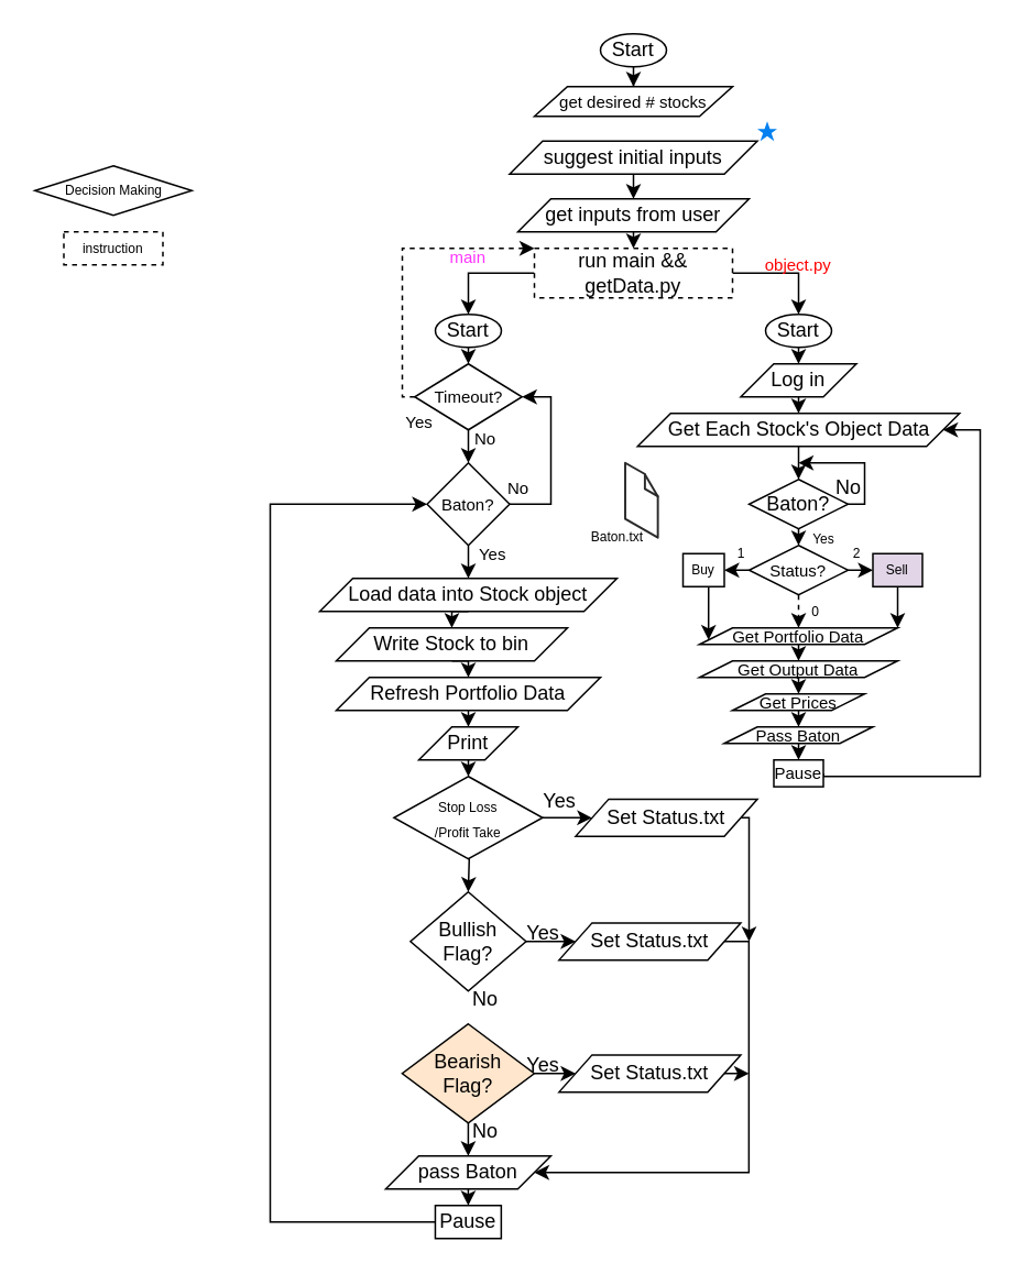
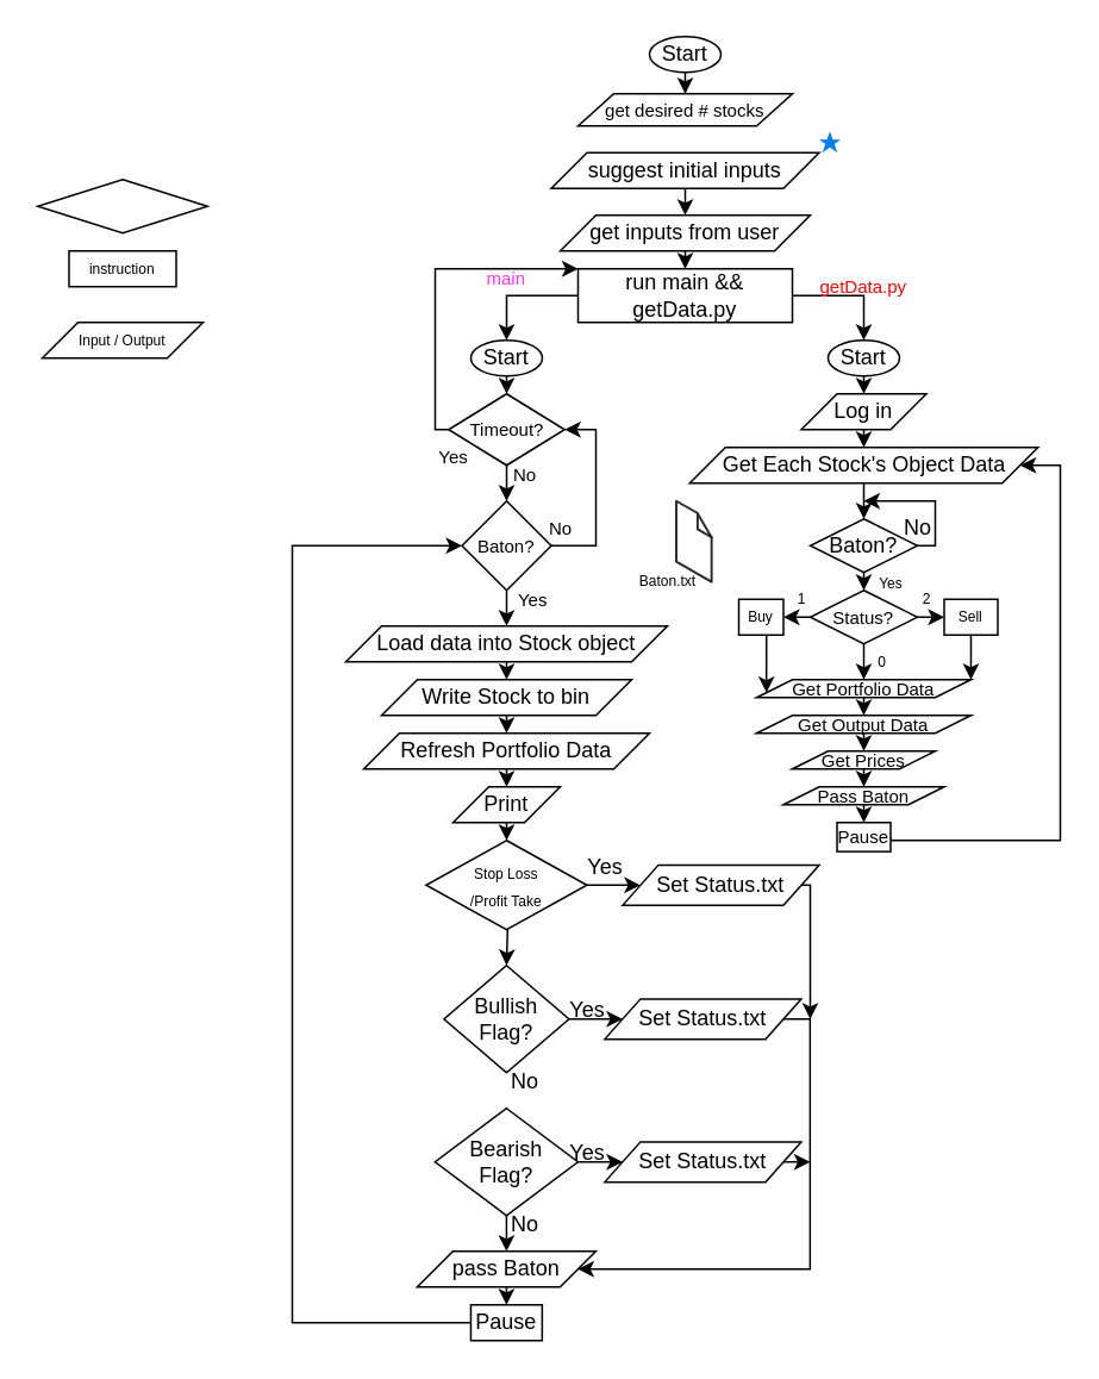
- <mxCell id="91" value="Decision Making" style="text;html=1;align=center;verticalAlign=middle;resizable=0;points=[];autosize=1;strokeColor=none;fillColor=none;fontSize=8;" parent="1" vertex="1"><mxGeometry x="28" y="105" width="80" height="20" as="geometry" /></mxCell>
- <mxCell id="92" value="instruction" style="whiteSpace=wrap;html=1;fontSize=8;dashed=1;" parent="1" vertex="1"><mxGeometry x="38" y="140" width="60" height="20" as="geometry" /></mxCell>
+ <mxCell id="92" value="instruction" style="whiteSpace=wrap;html=1;fontSize=8;" parent="1" vertex="1"><mxGeometry x="38" y="140" width="60" height="20" as="geometry" /></mxCell>
- <mxCell id="15" value="&lt;font color=&quot;#ff0000&quot;&gt;object.py&lt;/font&gt;" style="text;html=1;strokeColor=none;fillColor=none;align=center;verticalAlign=middle;whiteSpace=wrap;rounded=0;fontSize=10;fontColor=#FF33FF;" parent="1" vertex="1"><mxGeometry x="453" y="150" width="60" height="20" as="geometry" /></mxCell>
+ <mxCell id="15" value="&lt;font color=&quot;#ff0000&quot;&gt;getData.py&lt;/font&gt;" style="text;html=1;strokeColor=none;fillColor=none;align=center;verticalAlign=middle;whiteSpace=wrap;rounded=0;fontSize=10;fontColor=#FF33FF;" parent="1" vertex="1"><mxGeometry x="453" y="150" width="60" height="20" as="geometry" /></mxCell>
- <mxCell id="20" style="edgeStyle=orthogonalEdgeStyle;rounded=0;orthogonalLoop=1;jettySize=auto;html=1;exitX=0;exitY=0.5;exitDx=0;exitDy=0;entryX=0;entryY=0;entryDx=0;entryDy=0;fontSize=10;fontColor=#000000;dashed=1;" parent="1" source="21" target="9" edge="1"><mxGeometry relative="1" as="geometry"><Array as="points"><mxPoint x="243" y="240" /><mxPoint x="243" y="150" /></Array></mxGeometry></mxCell>
+ <mxCell id="20" style="edgeStyle=orthogonalEdgeStyle;rounded=0;orthogonalLoop=1;jettySize=auto;html=1;exitX=0;exitY=0.5;exitDx=0;exitDy=0;entryX=0;entryY=0;entryDx=0;entryDy=0;fontSize=10;fontColor=#000000;" parent="1" source="21" target="9" edge="1"><mxGeometry relative="1" as="geometry"><Array as="points"><mxPoint x="243" y="240" /><mxPoint x="243" y="150" /></Array></mxGeometry></mxCell>
- <mxCell id="9" value="run main &amp;amp;&amp;amp; getData.py" style="rounded=0;whiteSpace=wrap;html=1;dashed=1;" parent="1" vertex="1"><mxGeometry x="323" y="150" width="120" height="30" as="geometry" /></mxCell>
+ <mxCell id="9" value="run main &amp;amp;&amp;amp; getData.py" style="rounded=0;whiteSpace=wrap;html=1;" parent="1" vertex="1"><mxGeometry x="323" y="150" width="120" height="30" as="geometry" /></mxCell>
+ <mxCell id="93" value="Input / Output" style="shape=parallelogram;perimeter=parallelogramPerimeter;whiteSpace=wrap;html=1;fixedSize=1;fontSize=8;" parent="1" vertex="1"><mxGeometry x="23" y="180" width="90" height="20" as="geometry" /></mxCell>
- <mxCell id="86" value="Sell" style="whiteSpace=wrap;html=1;fontSize=8;fillColor=#e1d5e7;" parent="1" vertex="1"><mxGeometry x="528" y="335" width="30" height="20" as="geometry" /></mxCell>
+ <mxCell id="86" value="Sell" style="whiteSpace=wrap;html=1;fontSize=8;" parent="1" vertex="1"><mxGeometry x="528" y="335" width="30" height="20" as="geometry" /></mxCell>
- <mxCell id="78" style="edgeStyle=orthogonalEdgeStyle;rounded=0;orthogonalLoop=1;jettySize=auto;html=1;exitX=0.5;exitY=1;exitDx=0;exitDy=0;entryX=0.5;entryY=0;entryDx=0;entryDy=0;fontSize=8;dashed=1;" parent="1" source="79" target="67" edge="1"><mxGeometry relative="1" as="geometry" /></mxCell>
+ <mxCell id="78" style="edgeStyle=orthogonalEdgeStyle;rounded=0;orthogonalLoop=1;jettySize=auto;html=1;exitX=0.5;exitY=1;exitDx=0;exitDy=0;entryX=0.5;entryY=0;entryDx=0;entryDy=0;fontSize=8;" parent="1" source="79" target="67" edge="1"><mxGeometry relative="1" as="geometry" /></mxCell>
- <mxCell id="29" value="Write Stock to bin" style="shape=parallelogram;perimeter=parallelogramPerimeter;whiteSpace=wrap;html=1;fixedSize=1;" parent="1" vertex="1"><mxGeometry x="203" y="380" width="140" height="20" as="geometry" /></mxCell>
+ <mxCell id="29" value="Write Stock to bin" style="shape=parallelogram;perimeter=parallelogramPerimeter;whiteSpace=wrap;html=1;fixedSize=1;" parent="1" vertex="1"><mxGeometry x="213" y="380" width="140" height="20" as="geometry" /></mxCell>
- <mxCell id="52" value="Bearish&lt;br&gt;Flag?" style="rhombus;whiteSpace=wrap;html=1;fillColor=#ffe6cc;" parent="1" vertex="1"><mxGeometry x="242.94" y="620" width="80" height="60" as="geometry" /></mxCell>
+ <mxCell id="52" value="Bearish&lt;br&gt;Flag?" style="rhombus;whiteSpace=wrap;html=1;" parent="1" vertex="1"><mxGeometry x="242.94" y="620" width="80" height="60" as="geometry" /></mxCell>
